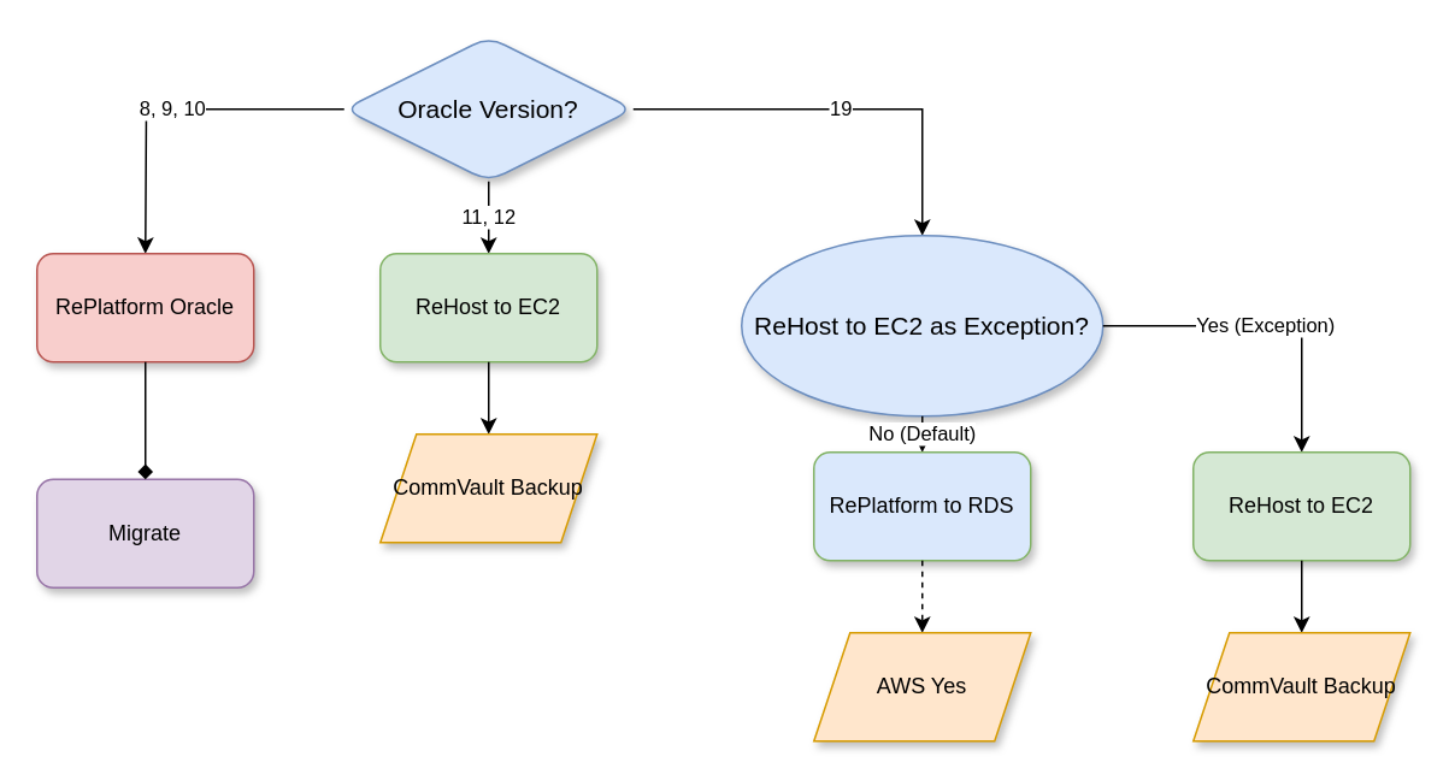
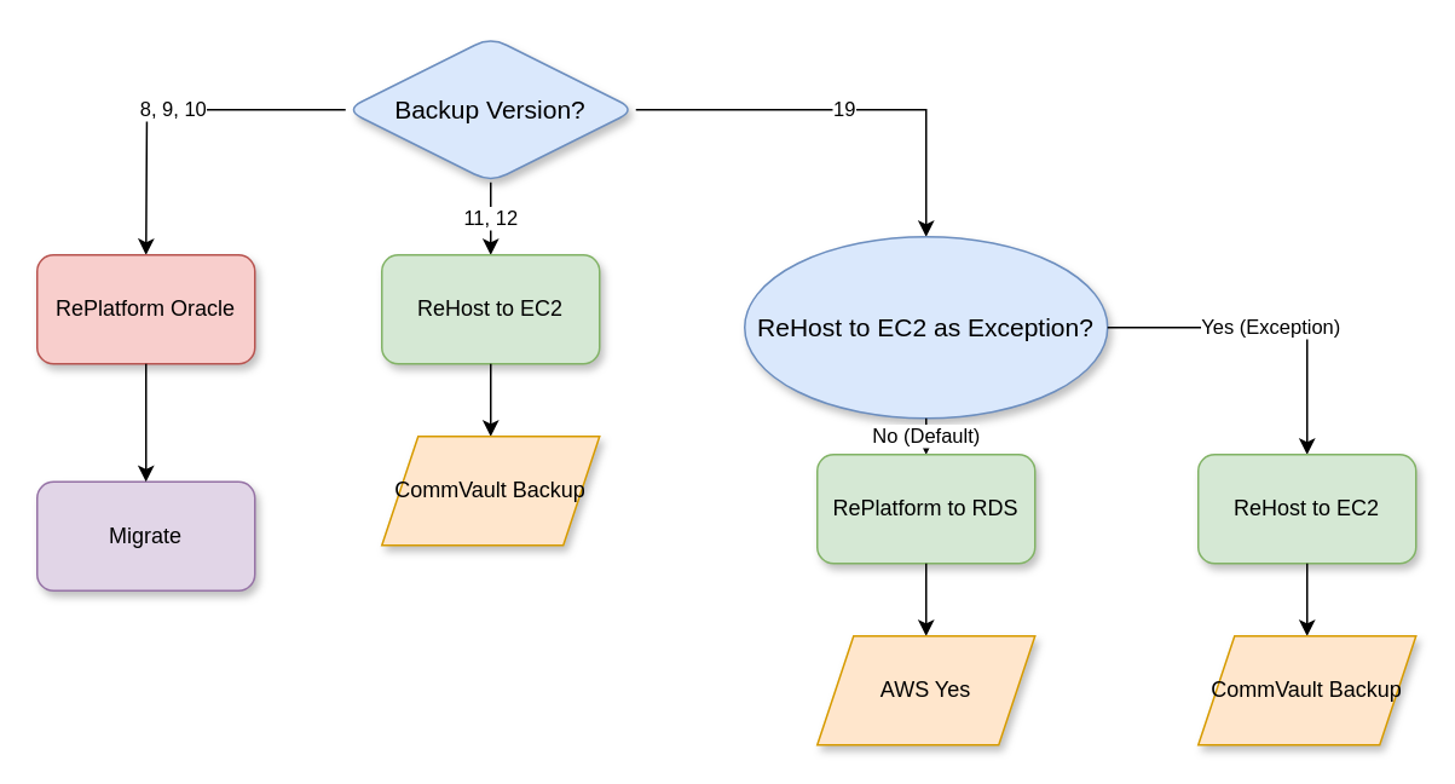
- <mxCell id="2" value="Oracle Version?" style="rhombus;whiteSpace=wrap;html=1;rounded=1;shadow=1;fontFamily=Helvetica;fontSize=14;fillColor=#dae8fc;strokeColor=#6c8ebf;" vertex="1" parent="1"><mxGeometry x="190" y="20" width="160" height="80" as="geometry" /></mxCell>
+ <mxCell id="2" value="Backup Version?" style="rhombus;whiteSpace=wrap;html=1;rounded=1;shadow=1;fontFamily=Helvetica;fontSize=14;fillColor=#dae8fc;strokeColor=#6c8ebf;" vertex="1" parent="1"><mxGeometry x="190" y="20" width="160" height="80" as="geometry" /></mxCell>
- <mxCell id="6" value="" style="endArrow=diamond;html=1;rounded=0;exitX=0.5;exitY=1;exitDx=0;exitDy=0;entryX=0.5;entryY=0;entryDx=0;entryDy=0;" edge="1" parent="1" source="4" target="5"><mxGeometry width="50" height="50" relative="1" as="geometry"><mxPoint x="230" y="290" as="sourcePoint" /><mxPoint x="280" y="240" as="targetPoint" /></mxGeometry></mxCell>
+ <mxCell id="6" value="" style="endArrow=classic;html=1;rounded=0;exitX=0.5;exitY=1;exitDx=0;exitDy=0;entryX=0.5;entryY=0;entryDx=0;entryDy=0;" edge="1" parent="1" source="4" target="5"><mxGeometry width="50" height="50" relative="1" as="geometry"><mxPoint x="230" y="290" as="sourcePoint" /><mxPoint x="280" y="240" as="targetPoint" /></mxGeometry></mxCell>
- <mxCell id="18" value="RePlatform to RDS" style="rounded=1;whiteSpace=wrap;html=1;shadow=1;fontFamily=Helvetica;fontSize=12;fillColor=#dae8fc;strokeColor=#82b366;" vertex="1" parent="1"><mxGeometry x="450" y="250" width="120" height="60" as="geometry" /></mxCell>
+ <mxCell id="18" value="RePlatform to RDS" style="rounded=1;whiteSpace=wrap;html=1;shadow=1;fontFamily=Helvetica;fontSize=12;fillColor=#d5e8d4;strokeColor=#82b366;" vertex="1" parent="1"><mxGeometry x="450" y="250" width="120" height="60" as="geometry" /></mxCell>
- <mxCell id="19" value="" style="endArrow=classic;html=1;rounded=0;exitX=0.5;exitY=1;exitDx=0;exitDy=0;entryX=0.5;entryY=0;entryDx=0;entryDy=0;dashed=1;" edge="1" parent="1" source="18" target="20"><mxGeometry width="50" height="50" relative="1" as="geometry"><mxPoint x="550" y="360" as="sourcePoint" /><mxPoint x="510" y="340" as="targetPoint" /></mxGeometry></mxCell>
+ <mxCell id="19" value="" style="endArrow=classic;html=1;rounded=0;exitX=0.5;exitY=1;exitDx=0;exitDy=0;entryX=0.5;entryY=0;entryDx=0;entryDy=0;" edge="1" parent="1" source="18" target="20"><mxGeometry width="50" height="50" relative="1" as="geometry"><mxPoint x="550" y="360" as="sourcePoint" /><mxPoint x="510" y="340" as="targetPoint" /></mxGeometry></mxCell>
